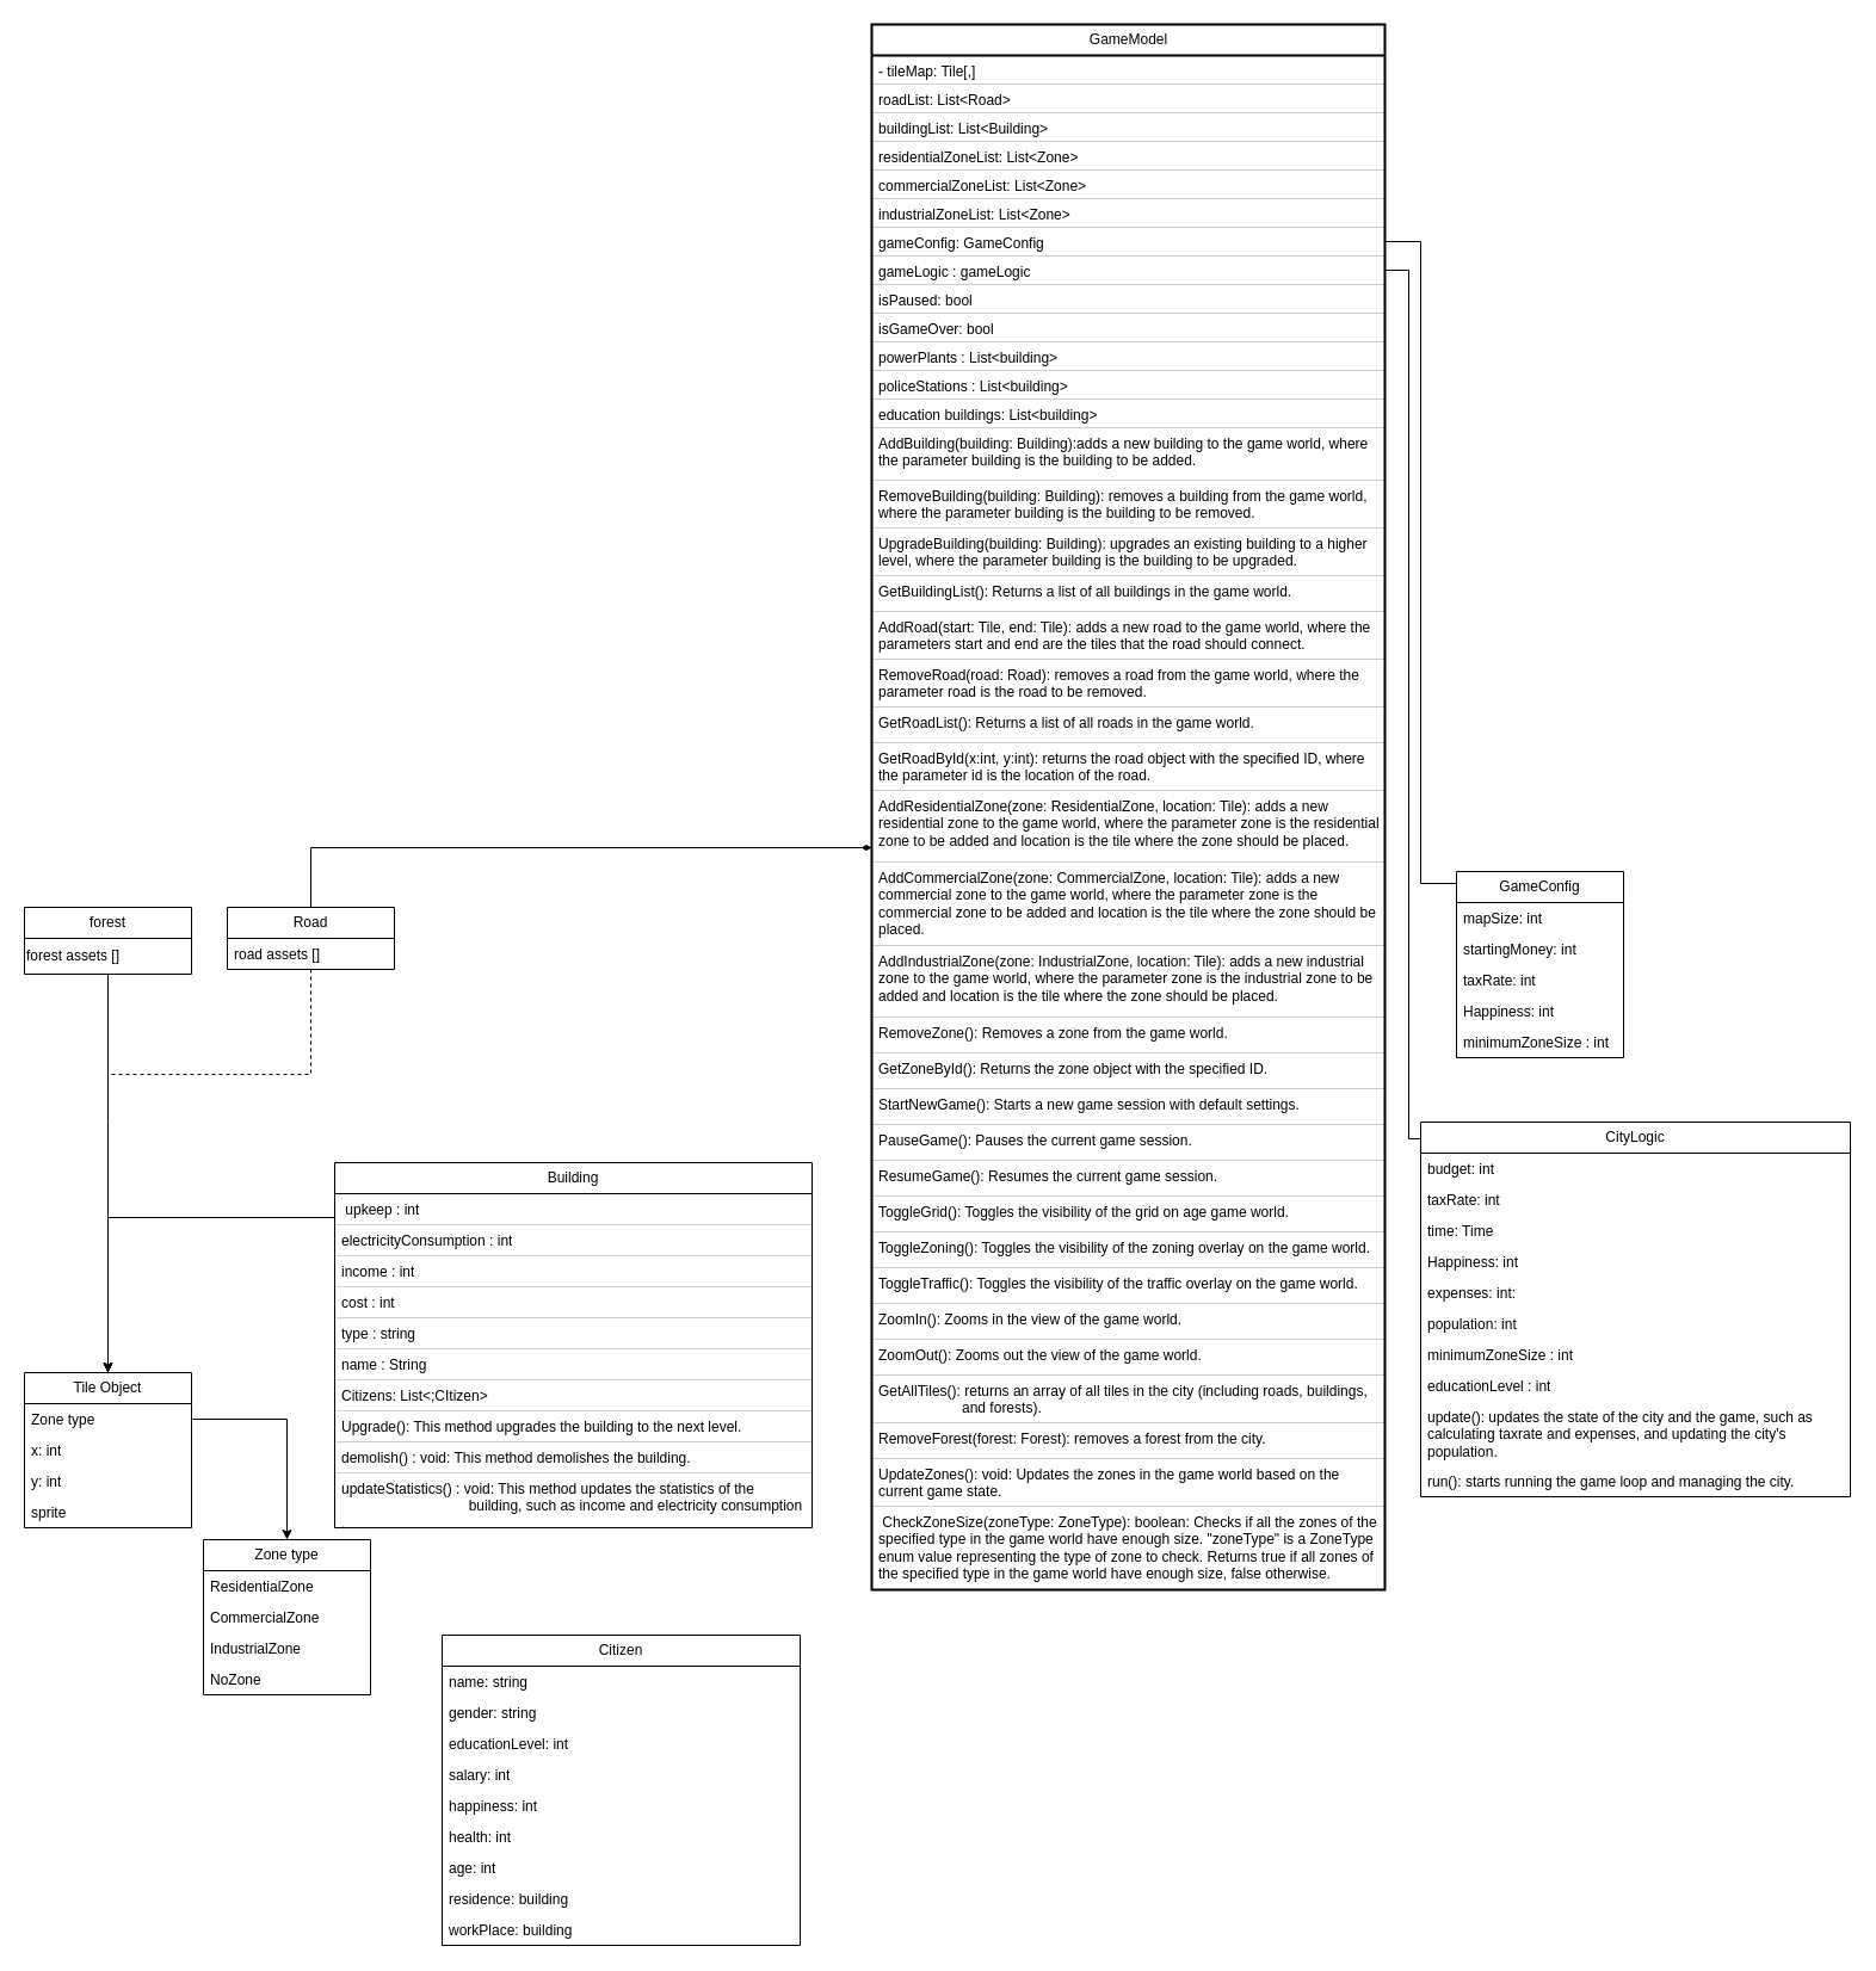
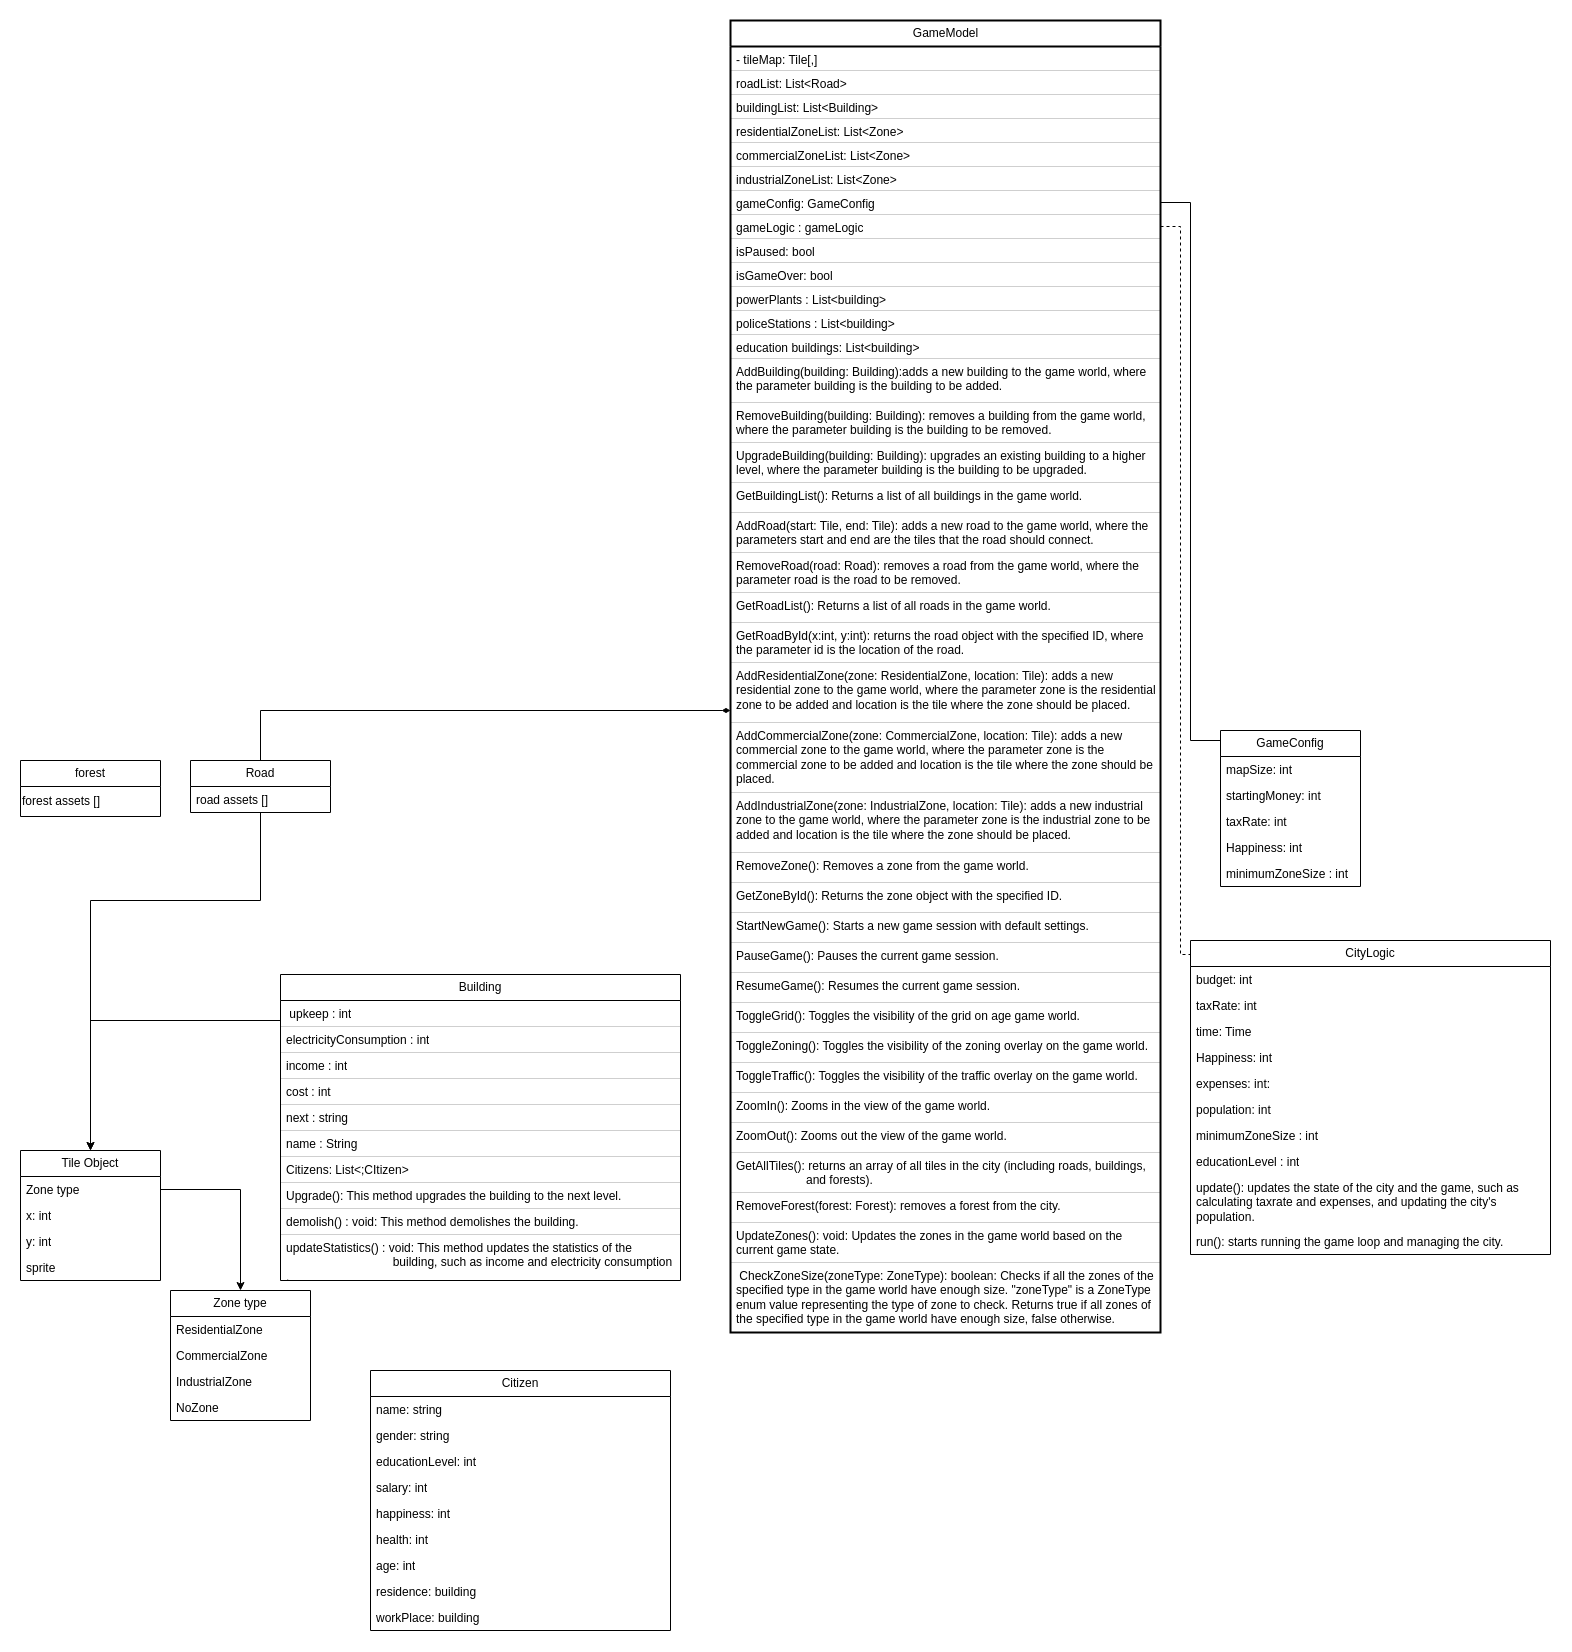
- <mxCell id="2" style="edgeStyle=orthogonalEdgeStyle;rounded=0;orthogonalLoop=1;jettySize=auto;html=1;endArrow=none;endFill=0;" parent="1" source="11" target="70" edge="1"><mxGeometry relative="1" as="geometry"><Array as="points"><mxPoint x="1180" y="226" /><mxPoint x="1180" y="954" /></Array></mxGeometry></mxCell>
+ <mxCell id="2" style="edgeStyle=orthogonalEdgeStyle;rounded=0;orthogonalLoop=1;jettySize=auto;html=1;endArrow=none;endFill=0;dashed=1;" parent="1" source="11" target="70" edge="1"><mxGeometry relative="1" as="geometry"><Array as="points"><mxPoint x="1180" y="226" /><mxPoint x="1180" y="954" /></Array></mxGeometry></mxCell>
- <mxCell id="87" style="edgeStyle=orthogonalEdgeStyle;rounded=0;orthogonalLoop=1;jettySize=auto;html=1;" parent="1" source="88" target="42" edge="1"><mxGeometry relative="1" as="geometry"><Array as="points"><mxPoint x="90" y="940" /><mxPoint x="90" y="940" /></Array></mxGeometry></mxCell>
- <mxCell id="47" style="edgeStyle=orthogonalEdgeStyle;rounded=0;orthogonalLoop=1;jettySize=auto;html=1;dashed=1;" parent="1" source="49" target="42" edge="1"><mxGeometry relative="1" as="geometry"><Array as="points"><mxPoint x="260" y="900" /><mxPoint x="90" y="900" /></Array></mxGeometry></mxCell>
+ <mxCell id="47" style="edgeStyle=orthogonalEdgeStyle;rounded=0;orthogonalLoop=1;jettySize=auto;html=1;" parent="1" source="49" target="42" edge="1"><mxGeometry relative="1" as="geometry"><Array as="points"><mxPoint x="260" y="900" /><mxPoint x="90" y="900" /></Array></mxGeometry></mxCell>
- <mxCell id="57" value="type : string" style="text;strokeColor=default;fillColor=none;align=left;verticalAlign=top;spacingLeft=4;spacingRight=4;overflow=hidden;rotatable=0;points=[[0,0.5],[1,0.5]];portConstraint=eastwest;whiteSpace=wrap;html=1;strokeWidth=0.05;" vertex="1" parent="52"><mxGeometry y="130" width="400" height="26" as="geometry" /></mxCell>
+ <mxCell id="57" value="next : string" style="text;strokeColor=default;fillColor=none;align=left;verticalAlign=top;spacingLeft=4;spacingRight=4;overflow=hidden;rotatable=0;points=[[0,0.5],[1,0.5]];portConstraint=eastwest;whiteSpace=wrap;html=1;strokeWidth=0.05;" vertex="1" parent="52"><mxGeometry y="130" width="400" height="26" as="geometry" /></mxCell>
